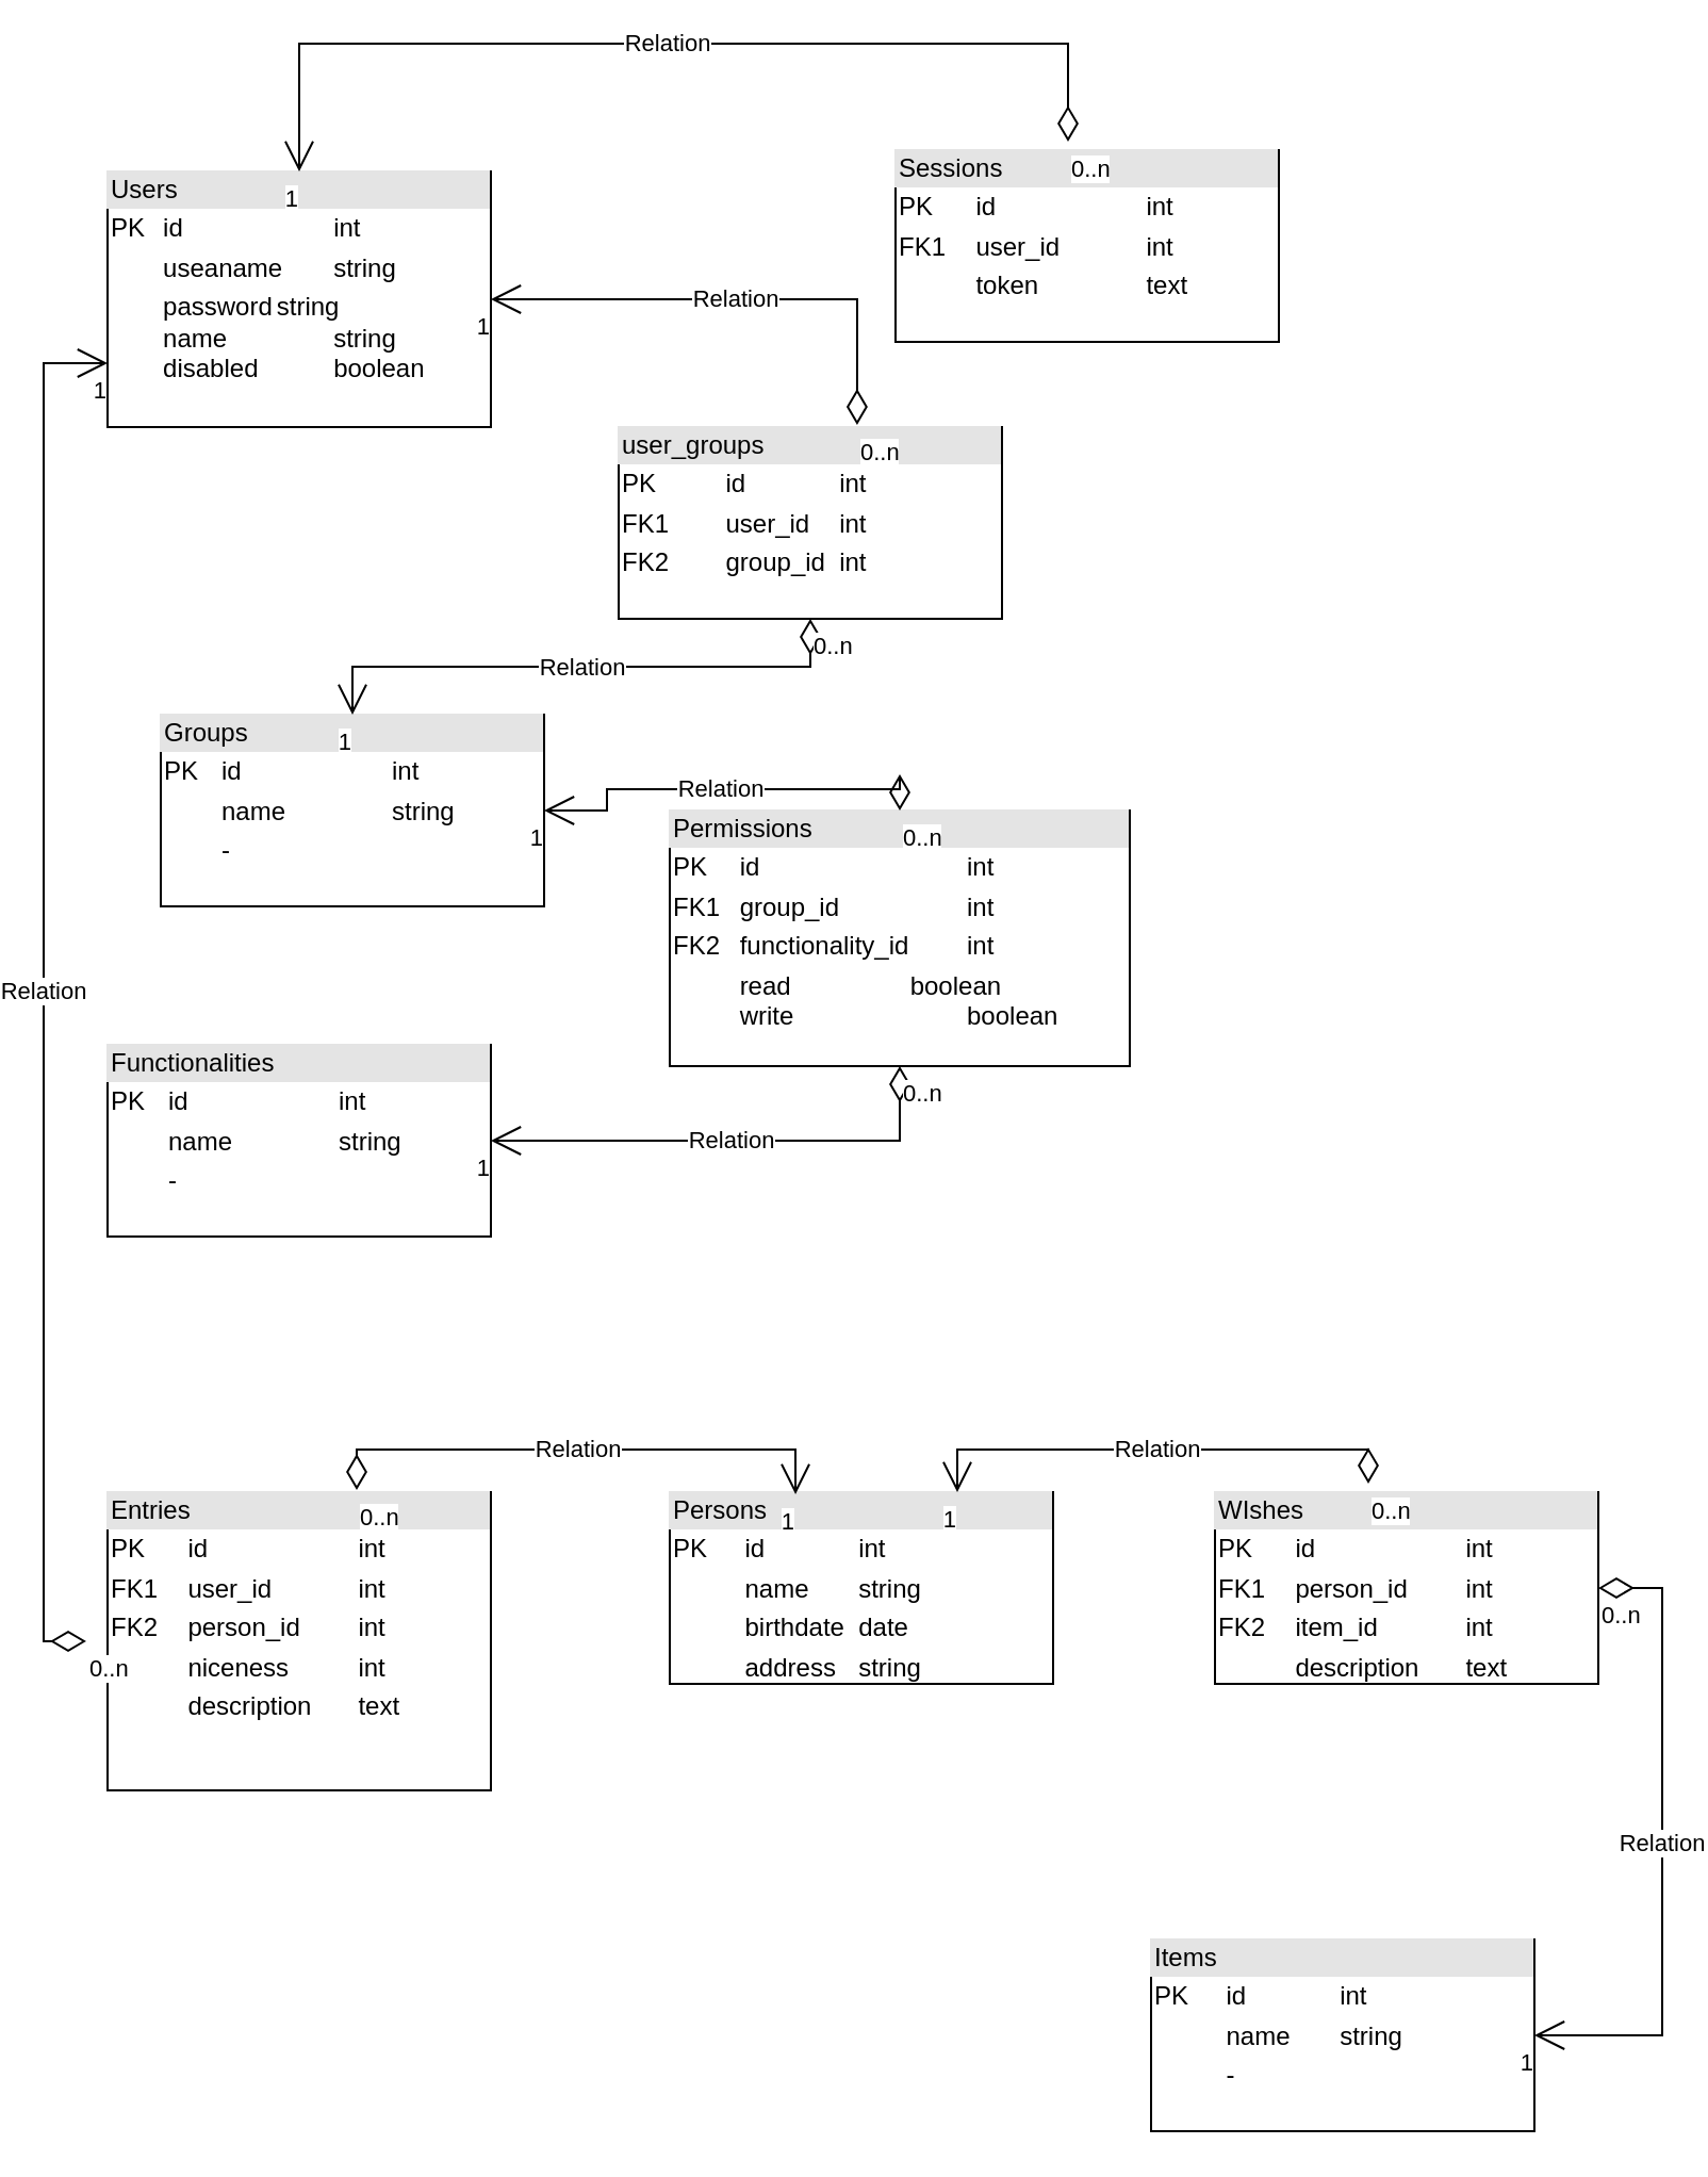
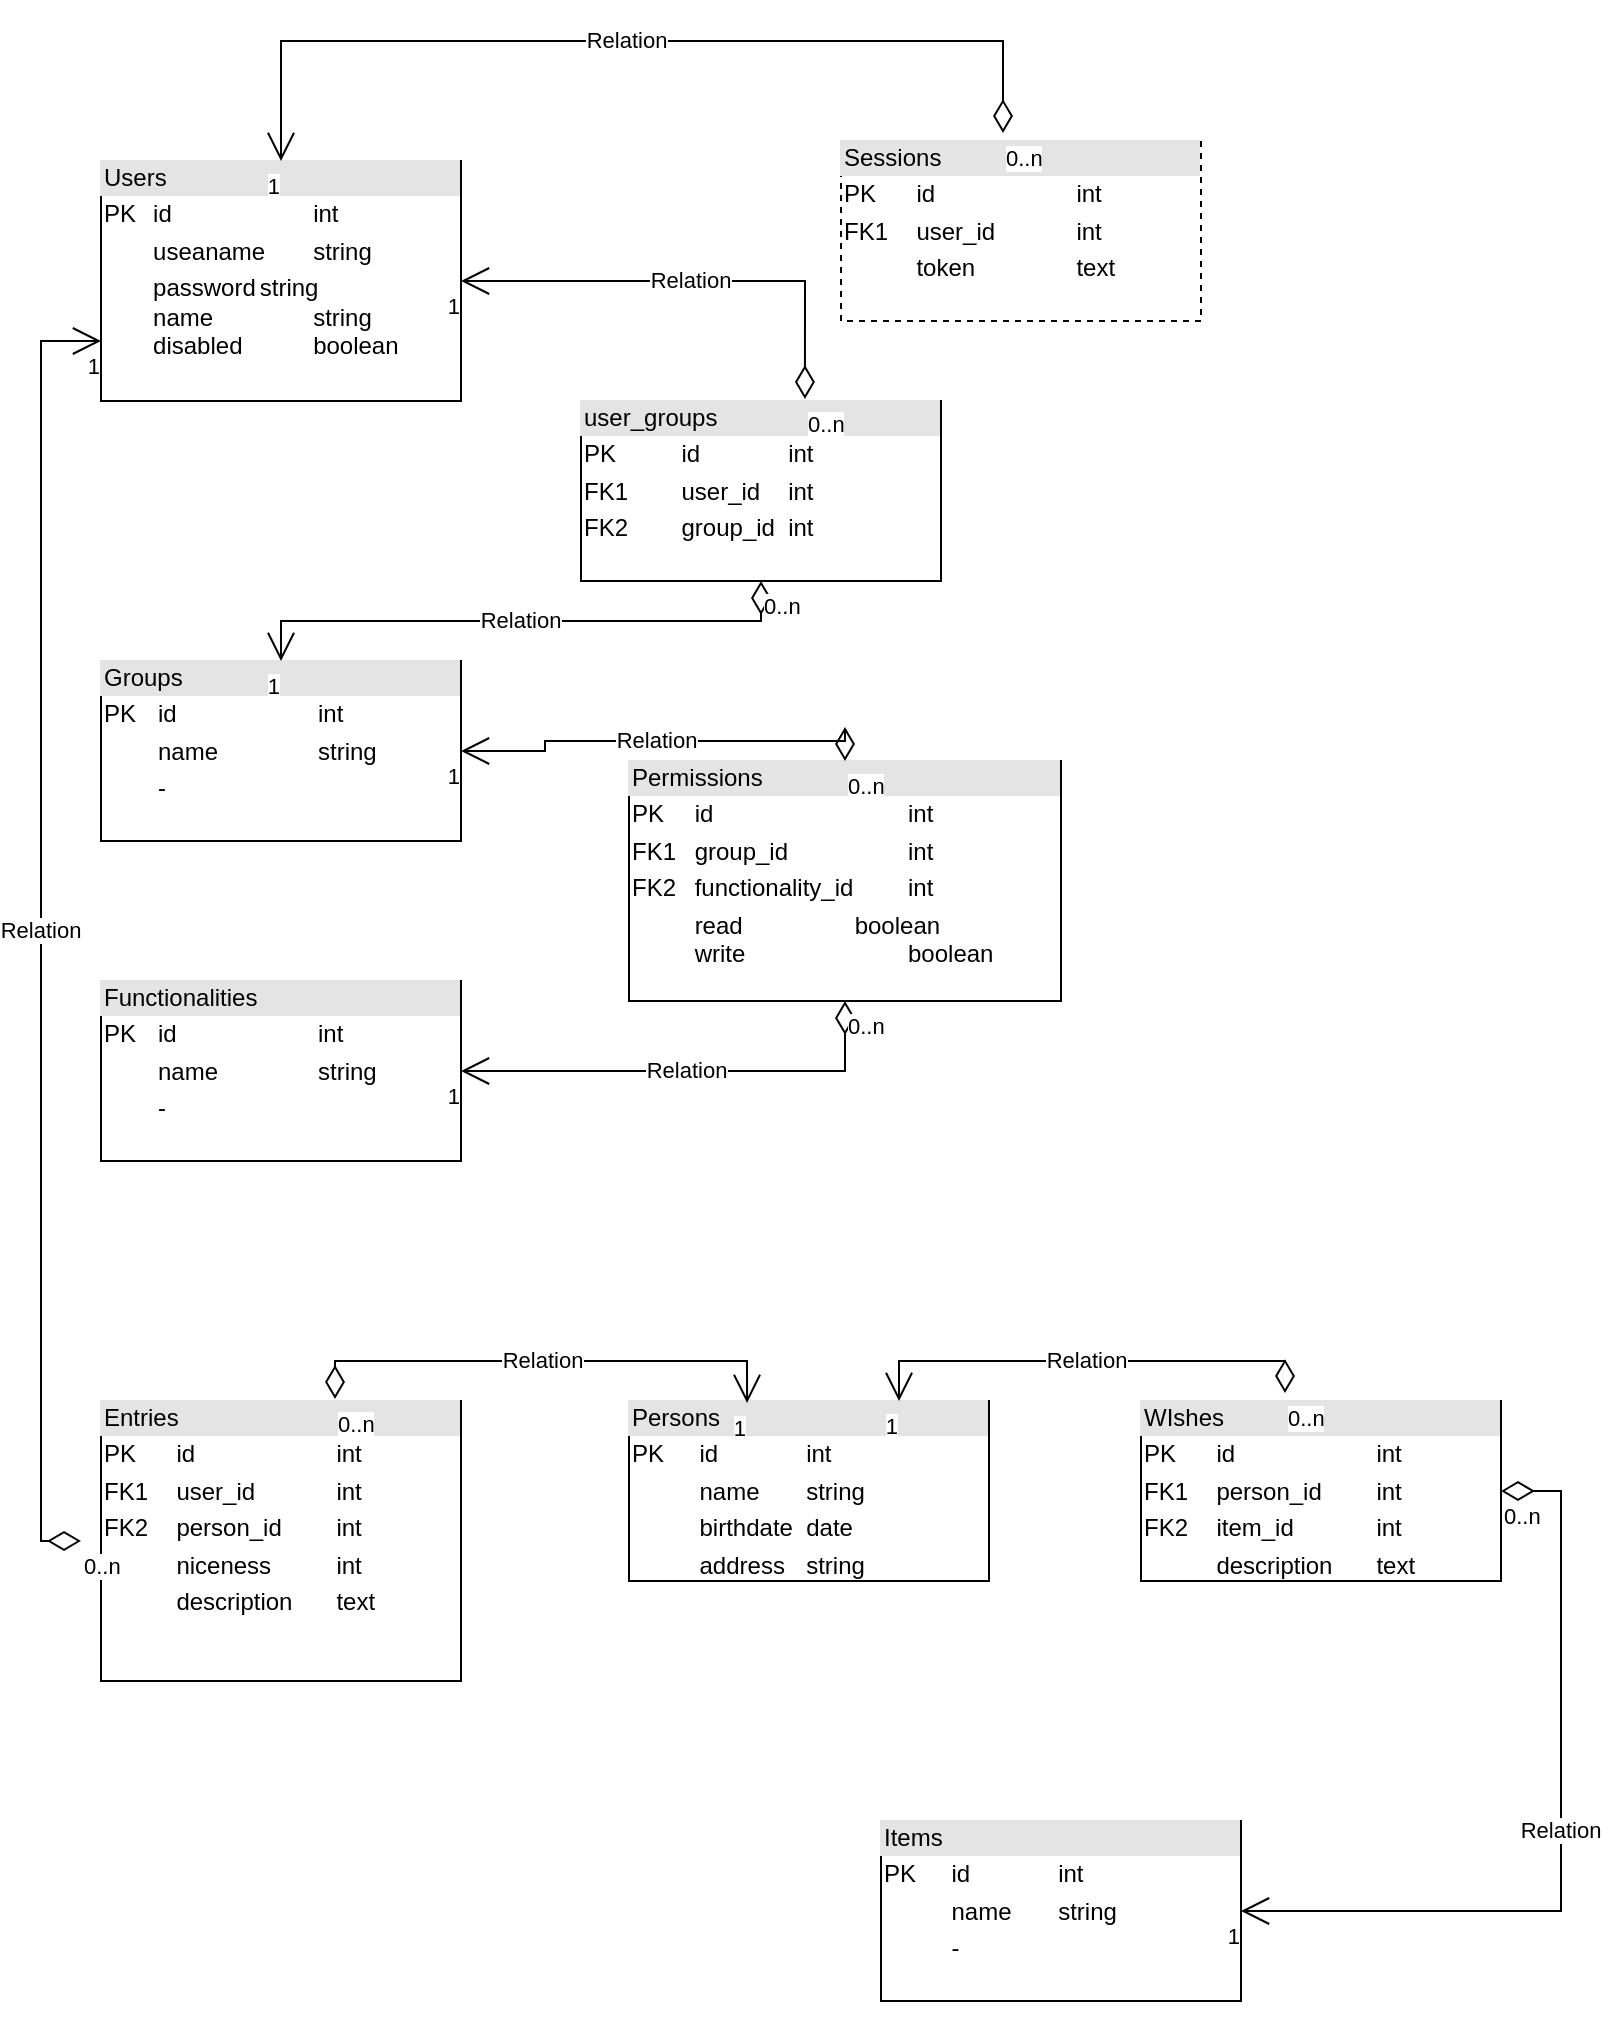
- <mxCell id="8" value="&lt;div style=&quot;box-sizing: border-box ; width: 100% ; background: #e4e4e4 ; padding: 2px&quot;&gt;Sessions&lt;/div&gt;&lt;table style=&quot;width: 100% ; font-size: 1em&quot; cellspacing=&quot;0&quot; cellpadding=&quot;2&quot;&gt;&lt;tbody&gt;&lt;tr&gt;&lt;td&gt;PK&lt;/td&gt;&lt;td&gt;id&lt;span style=&quot;white-space: pre&quot;&gt;&#09;&lt;/span&gt;&lt;span style=&quot;white-space: pre&quot;&gt;&#09;&lt;/span&gt;&lt;span style=&quot;white-space: pre&quot;&gt;&#09;&lt;/span&gt;int&lt;br&gt;&lt;/td&gt;&lt;/tr&gt;&lt;tr&gt;&lt;td&gt;FK1&lt;/td&gt;&lt;td&gt;user_id&lt;span style=&quot;white-space: pre&quot;&gt;&#09;&lt;/span&gt;&lt;span style=&quot;white-space: pre&quot;&gt;&#09;&lt;/span&gt;int&lt;br&gt;&lt;/td&gt;&lt;/tr&gt;&lt;tr&gt;&lt;td&gt;&lt;br&gt;&lt;/td&gt;&lt;td&gt;token&lt;span style=&quot;white-space: pre&quot;&gt;&#09;&lt;/span&gt;&lt;span style=&quot;white-space: pre&quot;&gt;&#09;&lt;/span&gt;text&lt;br&gt;&lt;/td&gt;&lt;/tr&gt;&lt;/tbody&gt;&lt;/table&gt;" style="verticalAlign=top;align=left;overflow=fill;html=1;" parent="1" vertex="1"><mxGeometry x="420" y="70" width="180" height="90" as="geometry" /></mxCell>
+ <mxCell id="8" value="&lt;div style=&quot;box-sizing: border-box ; width: 100% ; background: #e4e4e4 ; padding: 2px&quot;&gt;Sessions&lt;/div&gt;&lt;table style=&quot;width: 100% ; font-size: 1em&quot; cellspacing=&quot;0&quot; cellpadding=&quot;2&quot;&gt;&lt;tbody&gt;&lt;tr&gt;&lt;td&gt;PK&lt;/td&gt;&lt;td&gt;id&lt;span style=&quot;white-space: pre&quot;&gt;&#09;&lt;/span&gt;&lt;span style=&quot;white-space: pre&quot;&gt;&#09;&lt;/span&gt;&lt;span style=&quot;white-space: pre&quot;&gt;&#09;&lt;/span&gt;int&lt;br&gt;&lt;/td&gt;&lt;/tr&gt;&lt;tr&gt;&lt;td&gt;FK1&lt;/td&gt;&lt;td&gt;user_id&lt;span style=&quot;white-space: pre&quot;&gt;&#09;&lt;/span&gt;&lt;span style=&quot;white-space: pre&quot;&gt;&#09;&lt;/span&gt;int&lt;br&gt;&lt;/td&gt;&lt;/tr&gt;&lt;tr&gt;&lt;td&gt;&lt;br&gt;&lt;/td&gt;&lt;td&gt;token&lt;span style=&quot;white-space: pre&quot;&gt;&#09;&lt;/span&gt;&lt;span style=&quot;white-space: pre&quot;&gt;&#09;&lt;/span&gt;text&lt;br&gt;&lt;/td&gt;&lt;/tr&gt;&lt;/tbody&gt;&lt;/table&gt;" style="verticalAlign=top;align=left;overflow=fill;html=1;dashed=1;" parent="1" vertex="1"><mxGeometry x="420" y="70" width="180" height="90" as="geometry" /></mxCell>
- <mxCell id="3" value="&lt;div style=&quot;box-sizing: border-box ; width: 100% ; background: #e4e4e4 ; padding: 2px&quot;&gt;Groups&lt;/div&gt;&lt;table style=&quot;width: 100% ; font-size: 1em&quot; cellspacing=&quot;0&quot; cellpadding=&quot;2&quot;&gt;&lt;tbody&gt;&lt;tr&gt;&lt;td&gt;PK&lt;/td&gt;&lt;td&gt;id&lt;span style=&quot;white-space: pre&quot;&gt;&#09;&lt;/span&gt;&lt;span style=&quot;white-space: pre&quot;&gt;&#09;&lt;/span&gt;&lt;span style=&quot;white-space: pre&quot;&gt;&#09;&lt;/span&gt;int&lt;br&gt;&lt;/td&gt;&lt;/tr&gt;&lt;tr&gt;&lt;td&gt;&lt;br&gt;&lt;/td&gt;&lt;td&gt;name&lt;span style=&quot;white-space: pre&quot;&gt;&#09;&lt;/span&gt;&lt;span style=&quot;white-space: pre&quot;&gt;&#09;&lt;/span&gt;string&lt;br&gt;&lt;/td&gt;&lt;/tr&gt;&lt;tr&gt;&lt;td&gt;&lt;br&gt;&lt;/td&gt;&lt;td&gt;-&lt;br&gt;&lt;/td&gt;&lt;/tr&gt;&lt;/tbody&gt;&lt;/table&gt;" style="verticalAlign=top;align=left;overflow=fill;html=1;" parent="1" vertex="1"><mxGeometry x="75" y="335" width="180" height="90" as="geometry" /></mxCell>
+ <mxCell id="3" value="&lt;div style=&quot;box-sizing: border-box ; width: 100% ; background: #e4e4e4 ; padding: 2px&quot;&gt;Groups&lt;/div&gt;&lt;table style=&quot;width: 100% ; font-size: 1em&quot; cellspacing=&quot;0&quot; cellpadding=&quot;2&quot;&gt;&lt;tbody&gt;&lt;tr&gt;&lt;td&gt;PK&lt;/td&gt;&lt;td&gt;id&lt;span style=&quot;white-space: pre&quot;&gt;&#09;&lt;/span&gt;&lt;span style=&quot;white-space: pre&quot;&gt;&#09;&lt;/span&gt;&lt;span style=&quot;white-space: pre&quot;&gt;&#09;&lt;/span&gt;int&lt;br&gt;&lt;/td&gt;&lt;/tr&gt;&lt;tr&gt;&lt;td&gt;&lt;br&gt;&lt;/td&gt;&lt;td&gt;name&lt;span style=&quot;white-space: pre&quot;&gt;&#09;&lt;/span&gt;&lt;span style=&quot;white-space: pre&quot;&gt;&#09;&lt;/span&gt;string&lt;br&gt;&lt;/td&gt;&lt;/tr&gt;&lt;tr&gt;&lt;td&gt;&lt;br&gt;&lt;/td&gt;&lt;td&gt;-&lt;br&gt;&lt;/td&gt;&lt;/tr&gt;&lt;/tbody&gt;&lt;/table&gt;" style="verticalAlign=top;align=left;overflow=fill;html=1;" parent="1" vertex="1"><mxGeometry x="50" y="330" width="180" height="90" as="geometry" /></mxCell>
- <mxCell id="26" value="&lt;div style=&quot;box-sizing: border-box ; width: 100% ; background: #e4e4e4 ; padding: 2px&quot;&gt;Items&lt;/div&gt;&lt;table style=&quot;width: 100% ; font-size: 1em&quot; cellspacing=&quot;0&quot; cellpadding=&quot;2&quot;&gt;&lt;tbody&gt;&lt;tr&gt;&lt;td&gt;PK&lt;/td&gt;&lt;td&gt;id&lt;span style=&quot;white-space: pre&quot;&gt;&#09;&lt;/span&gt;&lt;span style=&quot;white-space: pre&quot;&gt;&#09;&lt;/span&gt;int&lt;/td&gt;&lt;/tr&gt;&lt;tr&gt;&lt;td&gt;&lt;br&gt;&lt;/td&gt;&lt;td&gt;name&lt;span style=&quot;white-space: pre&quot;&gt;&#09;&lt;/span&gt;string&lt;br&gt;&lt;/td&gt;&lt;/tr&gt;&lt;tr&gt;&lt;td&gt;&lt;br&gt;&lt;/td&gt;&lt;td&gt;-&lt;/td&gt;&lt;/tr&gt;&lt;/tbody&gt;&lt;/table&gt;" style="verticalAlign=top;align=left;overflow=fill;html=1;" parent="1" vertex="1"><mxGeometry x="540" y="910" width="180" height="90" as="geometry" /></mxCell>
+ <mxCell id="26" value="&lt;div style=&quot;box-sizing: border-box ; width: 100% ; background: #e4e4e4 ; padding: 2px&quot;&gt;Items&lt;/div&gt;&lt;table style=&quot;width: 100% ; font-size: 1em&quot; cellspacing=&quot;0&quot; cellpadding=&quot;2&quot;&gt;&lt;tbody&gt;&lt;tr&gt;&lt;td&gt;PK&lt;/td&gt;&lt;td&gt;id&lt;span style=&quot;white-space: pre&quot;&gt;&#09;&lt;/span&gt;&lt;span style=&quot;white-space: pre&quot;&gt;&#09;&lt;/span&gt;int&lt;/td&gt;&lt;/tr&gt;&lt;tr&gt;&lt;td&gt;&lt;br&gt;&lt;/td&gt;&lt;td&gt;name&lt;span style=&quot;white-space: pre&quot;&gt;&#09;&lt;/span&gt;string&lt;br&gt;&lt;/td&gt;&lt;/tr&gt;&lt;tr&gt;&lt;td&gt;&lt;br&gt;&lt;/td&gt;&lt;td&gt;-&lt;/td&gt;&lt;/tr&gt;&lt;/tbody&gt;&lt;/table&gt;" style="verticalAlign=top;align=left;overflow=fill;html=1;" parent="1" vertex="1"><mxGeometry x="440" y="910" width="180" height="90" as="geometry" /></mxCell>
